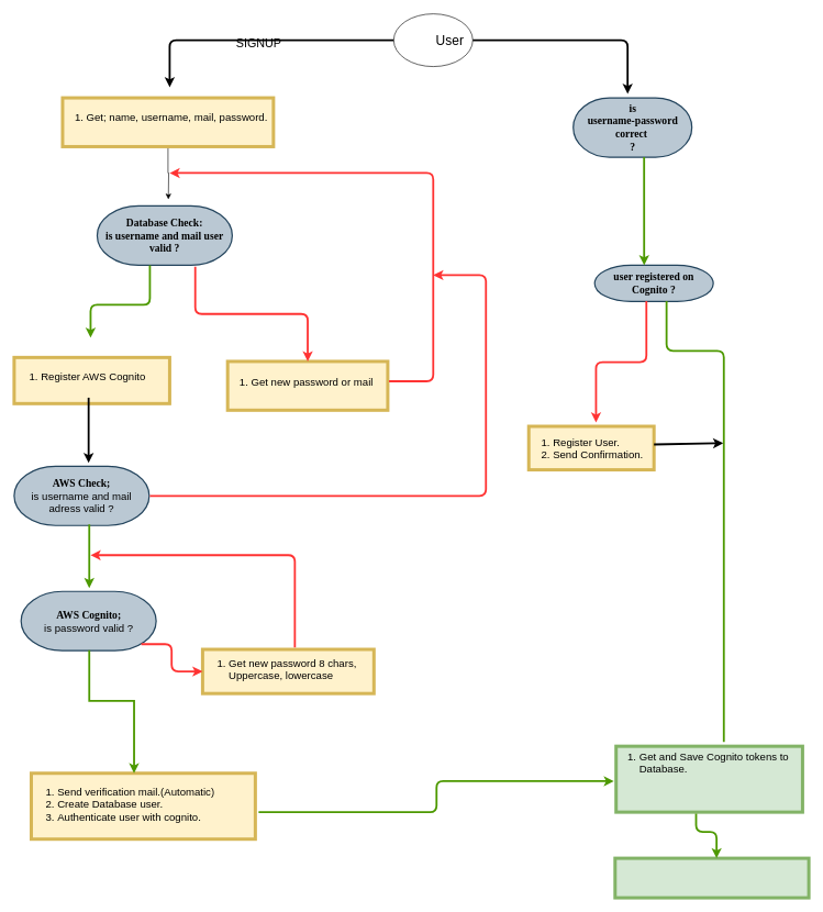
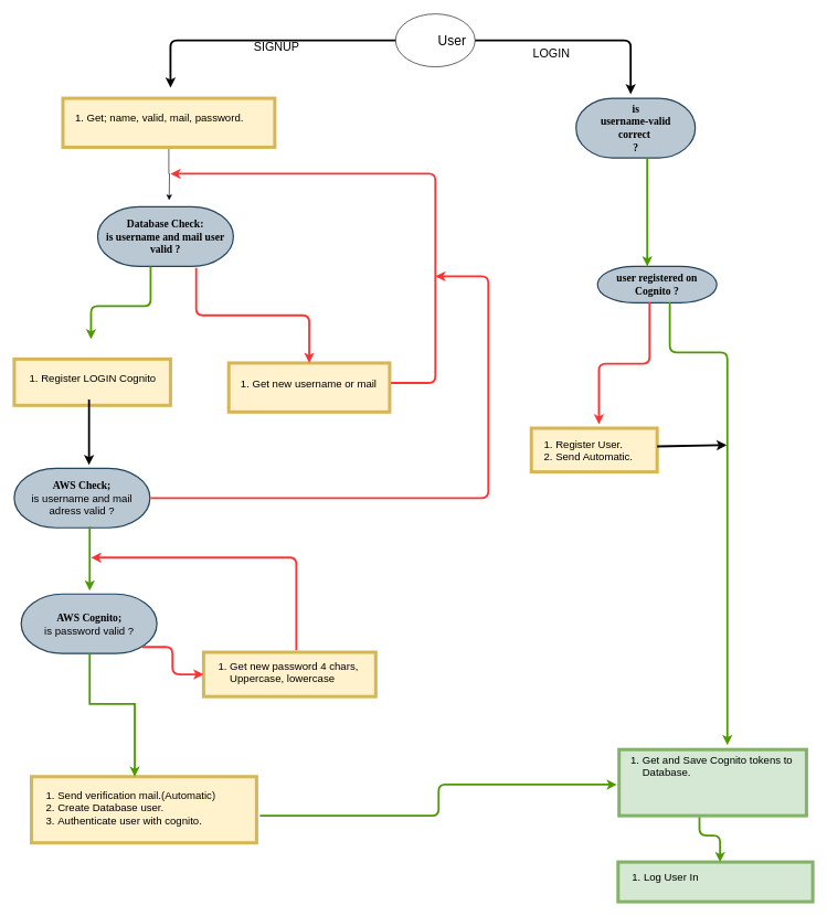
- <mxCell id="11" value="&lt;font style=&quot;font-size: 18px&quot;&gt;SIGNUP&lt;br&gt;&lt;/font&gt;" style="text;html=1;resizable=0;autosize=1;align=center;verticalAlign=middle;points=[];fillColor=none;strokeColor=none;rounded=0;" vertex="1" parent="1"><mxGeometry x="352" y="55.5" width="80" height="20" as="geometry" /></mxCell>
+ <mxCell id="11" value="&lt;font style=&quot;font-size: 18px&quot;&gt;SIGNUP&lt;br&gt;&lt;/font&gt;" style="text;html=1;resizable=0;autosize=1;align=center;verticalAlign=middle;points=[];fillColor=none;strokeColor=none;rounded=0;" vertex="1" parent="1"><mxGeometry x="377" y="60.5" width="80" height="20" as="geometry" /></mxCell>
+ <mxCell id="4" value="&lt;font style=&quot;font-size: 18px&quot;&gt;LOGIN&lt;br&gt;&lt;br&gt;&lt;/font&gt;" style="text;html=1;resizable=0;autosize=1;align=center;verticalAlign=middle;points=[];fillColor=none;strokeColor=none;rounded=0;" parent="1" vertex="1"><mxGeometry x="797" y="70.5" width="70" height="40" as="geometry" /></mxCell>
- <mxCell id="15" value="&lt;ol&gt;&lt;li&gt;Get; name, username, mail, password.&lt;/li&gt;&lt;/ol&gt;" style="text;html=1;whiteSpace=wrap;verticalAlign=middle;overflow=hidden;fontSize=16;align=left;labelBorderColor=none;opacity=30;fillColor=none;spacing=-4;" vertex="1" parent="14"><mxGeometry width="320" height="60" as="geometry" /></mxCell>
+ <mxCell id="15" value="&lt;ol&gt;&lt;li&gt;Get; name, valid, mail, password.&lt;/li&gt;&lt;/ol&gt;" style="text;html=1;whiteSpace=wrap;verticalAlign=middle;overflow=hidden;fontSize=16;align=left;labelBorderColor=none;opacity=30;fillColor=none;spacing=-4;" vertex="1" parent="14"><mxGeometry width="320" height="60" as="geometry" /></mxCell>
- <mxCell id="5" value="&lt;span style=&quot;white-space: normal; font-family: &amp;quot;comic sans ms&amp;quot;; font-weight: 700;&quot;&gt;is&lt;/span&gt;&lt;br style=&quot;white-space: normal; font-family: &amp;quot;comic sans ms&amp;quot;; font-weight: 700;&quot;&gt;&lt;span style=&quot;white-space: normal; font-family: &amp;quot;comic sans ms&amp;quot;; font-weight: 700;&quot;&gt;username-password&lt;/span&gt;&lt;br style=&quot;white-space: normal; font-family: &amp;quot;comic sans ms&amp;quot;; font-weight: 700;&quot;&gt;&lt;span style=&quot;white-space: normal; font-family: &amp;quot;comic sans ms&amp;quot;; font-weight: 700;&quot;&gt;correct&amp;nbsp;&lt;/span&gt;&lt;font style=&quot;white-space: normal; font-family: &amp;quot;comic sans ms&amp;quot;; font-weight: 700;&quot;&gt;&lt;br&gt;&lt;/font&gt;&lt;span style=&quot;white-space: normal; font-family: &amp;quot;comic sans ms&amp;quot;; font-weight: 700;&quot;&gt;?&lt;/span&gt;" style="strokeWidth=2;html=1;shape=mxgraph.flowchart.terminator;whiteSpace=wrap;fontSize=16;fillColor=#bac8d3;strokeColor=#23445d;fontColor=#000000;" parent="1" vertex="1"><mxGeometry x="869.5" y="148" width="180" height="90" as="geometry" /></mxCell>
+ <mxCell id="5" value="&lt;span style=&quot;white-space: normal; font-family: &amp;quot;comic sans ms&amp;quot;; font-weight: 700;&quot;&gt;is&lt;/span&gt;&lt;br style=&quot;white-space: normal; font-family: &amp;quot;comic sans ms&amp;quot;; font-weight: 700;&quot;&gt;&lt;span style=&quot;white-space: normal; font-family: &amp;quot;comic sans ms&amp;quot;; font-weight: 700;&quot;&gt;username-valid&lt;/span&gt;&lt;br style=&quot;white-space: normal; font-family: &amp;quot;comic sans ms&amp;quot;; font-weight: 700;&quot;&gt;&lt;span style=&quot;white-space: normal; font-family: &amp;quot;comic sans ms&amp;quot;; font-weight: 700;&quot;&gt;correct&amp;nbsp;&lt;/span&gt;&lt;font style=&quot;white-space: normal; font-family: &amp;quot;comic sans ms&amp;quot;; font-weight: 700;&quot;&gt;&lt;br&gt;&lt;/font&gt;&lt;span style=&quot;white-space: normal; font-family: &amp;quot;comic sans ms&amp;quot;; font-weight: 700;&quot;&gt;?&lt;/span&gt;" style="strokeWidth=2;html=1;shape=mxgraph.flowchart.terminator;whiteSpace=wrap;fontSize=16;fillColor=#bac8d3;strokeColor=#23445d;fontColor=#000000;" parent="1" vertex="1"><mxGeometry x="869.5" y="148" width="180" height="90" as="geometry" /></mxCell>
- <mxCell id="25" value="&lt;ol&gt;&lt;li&gt;Register AWS Cognito&lt;/li&gt;&lt;/ol&gt;" style="text;html=1;whiteSpace=wrap;verticalAlign=middle;overflow=hidden;fontSize=16;align=left;labelBorderColor=none;opacity=30;fillColor=none;" vertex="1" parent="1"><mxGeometry x="20" y="539" width="228" height="64" as="geometry" /></mxCell>
+ <mxCell id="25" value="&lt;ol&gt;&lt;li&gt;Register LOGIN Cognito&lt;/li&gt;&lt;/ol&gt;" style="text;html=1;whiteSpace=wrap;verticalAlign=middle;overflow=hidden;fontSize=16;align=left;labelBorderColor=none;opacity=30;fillColor=none;" vertex="1" parent="1"><mxGeometry x="20" y="539" width="228" height="64" as="geometry" /></mxCell>
- <mxCell id="20" value="&lt;ol&gt;&lt;li&gt;Get new password or mail&lt;/li&gt;&lt;/ol&gt;" style="text;html=1;whiteSpace=wrap;verticalAlign=middle;overflow=hidden;fontSize=16;align=left;labelBorderColor=none;opacity=30;fillColor=none;spacing=0;" vertex="1" parent="1"><mxGeometry x="340.5" y="553" width="233" height="50" as="geometry" /></mxCell>
+ <mxCell id="20" value="&lt;ol&gt;&lt;li&gt;Get new username or mail&lt;/li&gt;&lt;/ol&gt;" style="text;html=1;whiteSpace=wrap;verticalAlign=middle;overflow=hidden;fontSize=16;align=left;labelBorderColor=none;opacity=30;fillColor=none;spacing=0;" vertex="1" parent="1"><mxGeometry x="340.5" y="553" width="233" height="50" as="geometry" /></mxCell>
- <mxCell id="10" value="&lt;ol&gt;&lt;li&gt;Register User.&lt;/li&gt;&lt;li&gt;Send Confirmation.&amp;nbsp;&lt;/li&gt;&lt;/ol&gt;" style="text;html=1;whiteSpace=wrap;verticalAlign=middle;overflow=hidden;fontSize=16;align=left;labelBorderColor=none;opacity=30;fillColor=none;" parent="9" vertex="1"><mxGeometry x="-5" y="-4" width="195" height="64" as="geometry" /></mxCell>
+ <mxCell id="10" value="&lt;ol&gt;&lt;li&gt;Register User.&lt;/li&gt;&lt;li&gt;Send Automatic.&amp;nbsp;&lt;/li&gt;&lt;/ol&gt;" style="text;html=1;whiteSpace=wrap;verticalAlign=middle;overflow=hidden;fontSize=16;align=left;labelBorderColor=none;opacity=30;fillColor=none;" parent="9" vertex="1"><mxGeometry x="-5" y="-4" width="195" height="64" as="geometry" /></mxCell>
- <mxCell id="36" value="&lt;ol&gt;&lt;li&gt;Get new password 8 chars, Uppercase, lowercase&lt;/li&gt;&lt;/ol&gt;" style="text;html=1;whiteSpace=wrap;verticalAlign=middle;overflow=hidden;fontSize=16;align=left;labelBorderColor=none;opacity=30;fillColor=none;spacing=0;spacingTop=-5;" vertex="1" parent="35"><mxGeometry width="250" height="50" as="geometry" /></mxCell>
+ <mxCell id="36" value="&lt;ol&gt;&lt;li&gt;Get new password 4 chars, Uppercase, lowercase&lt;/li&gt;&lt;/ol&gt;" style="text;html=1;whiteSpace=wrap;verticalAlign=middle;overflow=hidden;fontSize=16;align=left;labelBorderColor=none;opacity=30;fillColor=none;spacing=0;spacingTop=-5;" vertex="1" parent="35"><mxGeometry width="250" height="50" as="geometry" /></mxCell>
- <mxCell id="29" value="" style="edgeStyle=elbowEdgeStyle;elbow=vertical;endArrow=none;html=1;entryX=0.584;entryY=-0.024;entryDx=0;entryDy=0;strokeColor=#4D9900;strokeWidth=3;entryPerimeter=0;exitX=0.606;exitY=0.992;exitDx=0;exitDy=0;exitPerimeter=0;" edge="1" parent="1" source="6" target="8"><mxGeometry width="50" height="50" relative="1" as="geometry"><mxPoint x="1034.5" y="492" as="sourcePoint" /><mxPoint x="1105.176" y="736" as="targetPoint" /><Array as="points"><mxPoint x="1105" y="532" /></Array></mxGeometry></mxCell>
+ <mxCell id="29" value="" style="edgeStyle=elbowEdgeStyle;elbow=vertical;endArrow=classic;html=1;entryX=0.584;entryY=-0.024;entryDx=0;entryDy=0;strokeColor=#4D9900;strokeWidth=3;entryPerimeter=0;exitX=0.606;exitY=0.992;exitDx=0;exitDy=0;exitPerimeter=0;" edge="1" parent="1" source="6" target="8"><mxGeometry width="50" height="50" relative="1" as="geometry"><mxPoint x="1034.5" y="492" as="sourcePoint" /><mxPoint x="1105.176" y="736" as="targetPoint" /><Array as="points"><mxPoint x="1105" y="532" /></Array></mxGeometry></mxCell>
+ <mxCell id="41" value="&lt;ol&gt;&lt;li&gt;Log User In&lt;/li&gt;&lt;/ol&gt;" style="text;html=1;whiteSpace=wrap;verticalAlign=middle;overflow=hidden;fontSize=16;align=left;labelBorderColor=none;opacity=30;fillColor=none;spacing=0;spacingTop=-5;spacingLeft=-5;" vertex="1" parent="40"><mxGeometry x="4" width="246" height="50" as="geometry" /></mxCell>
